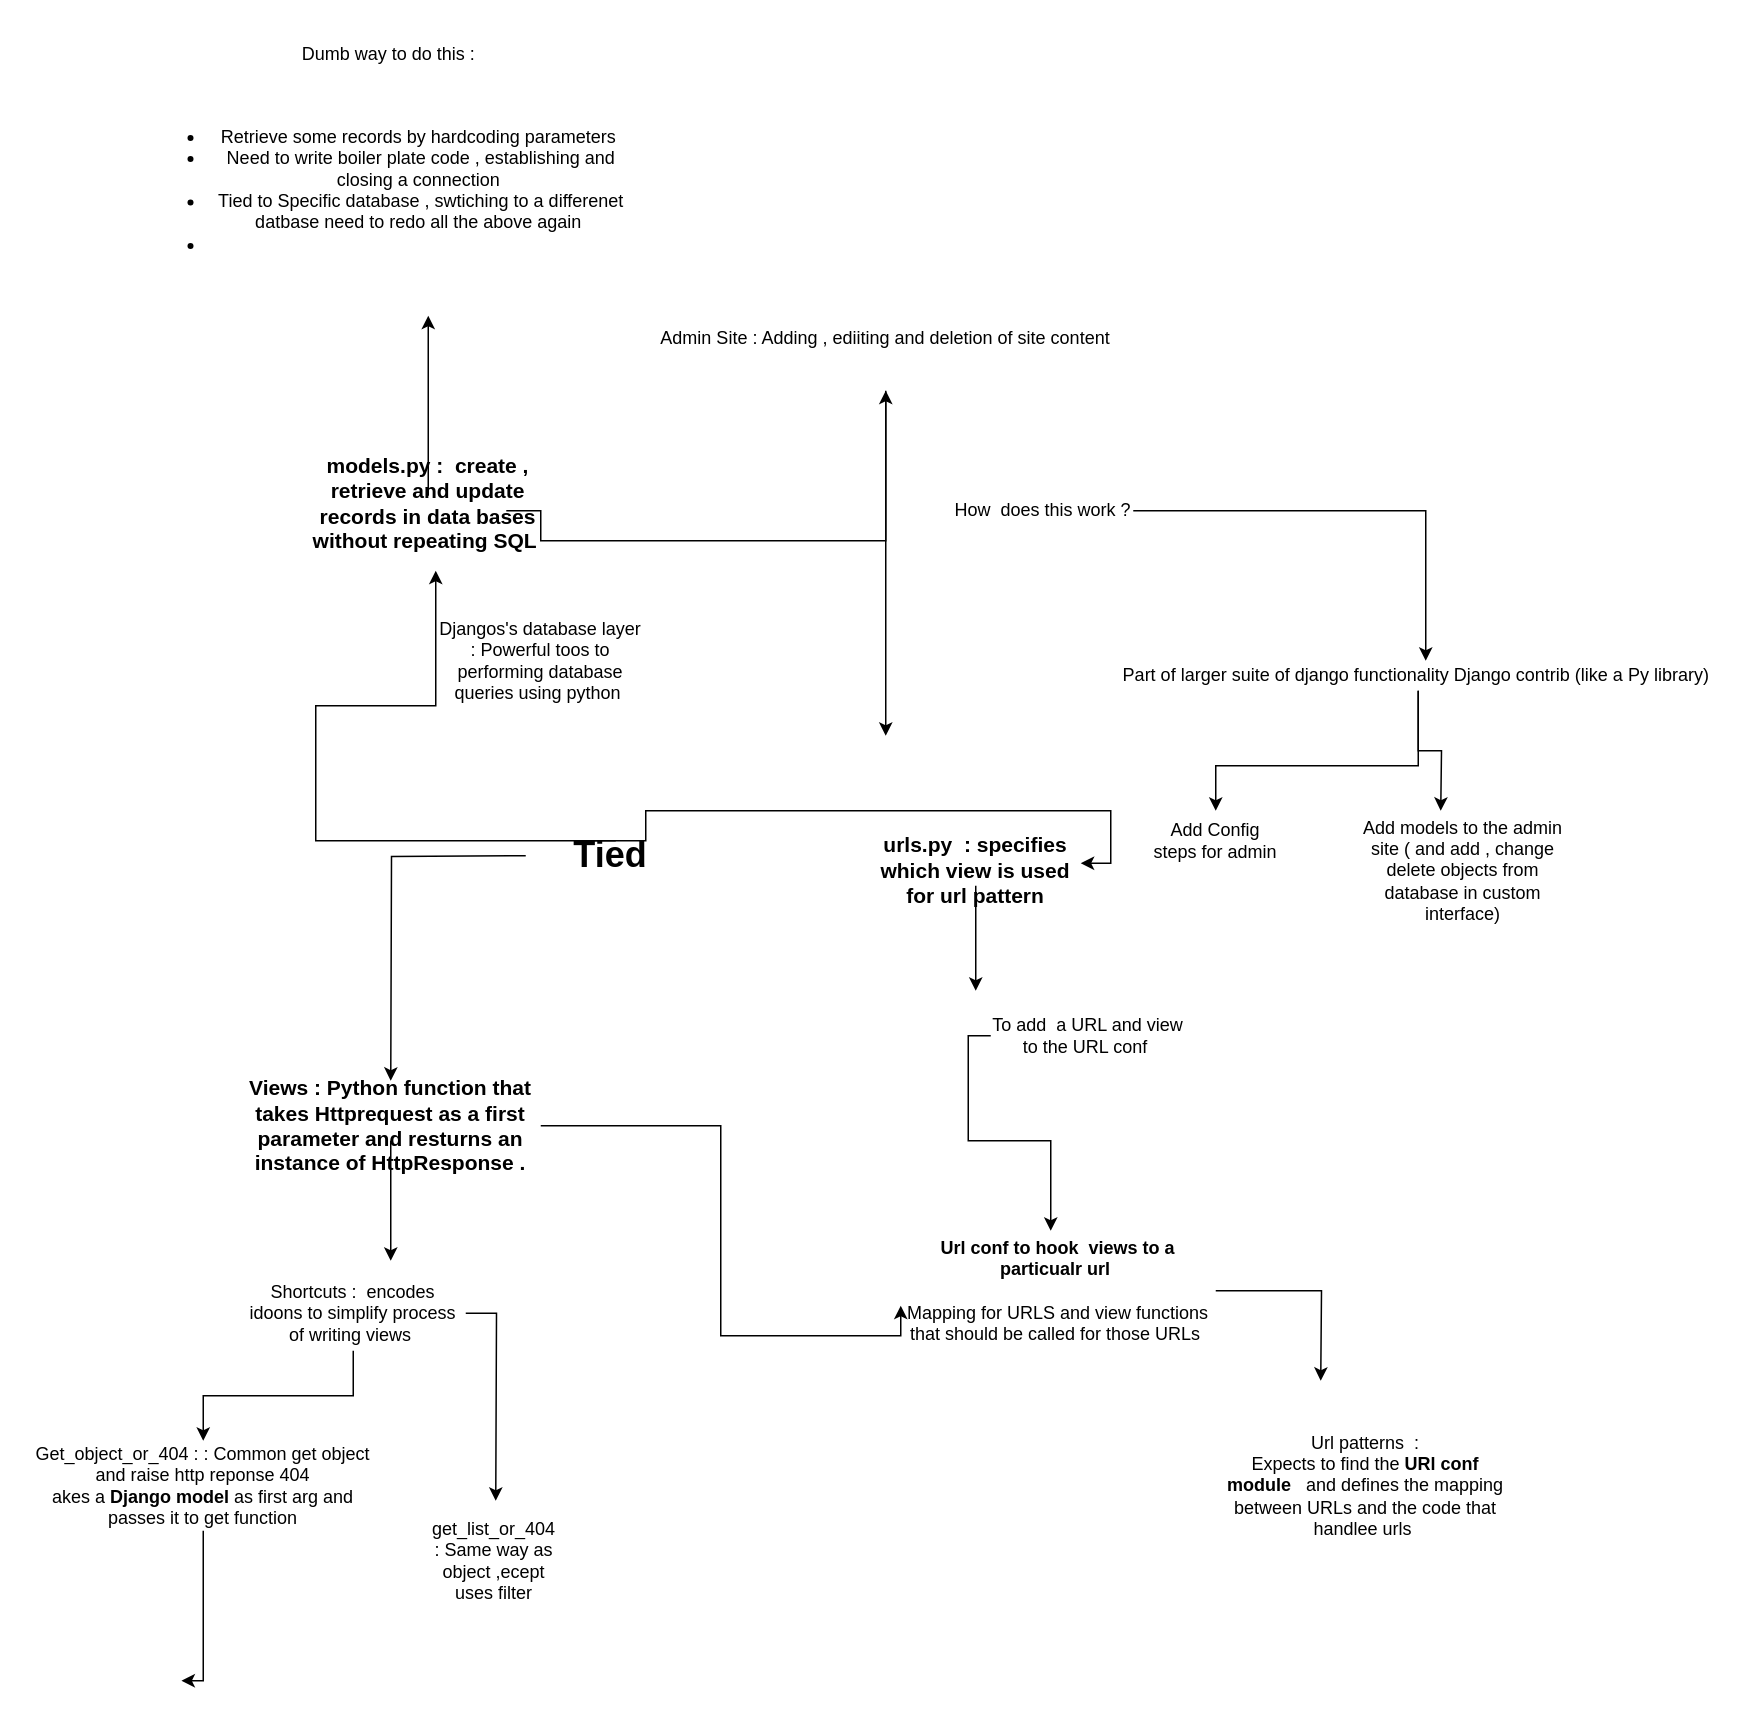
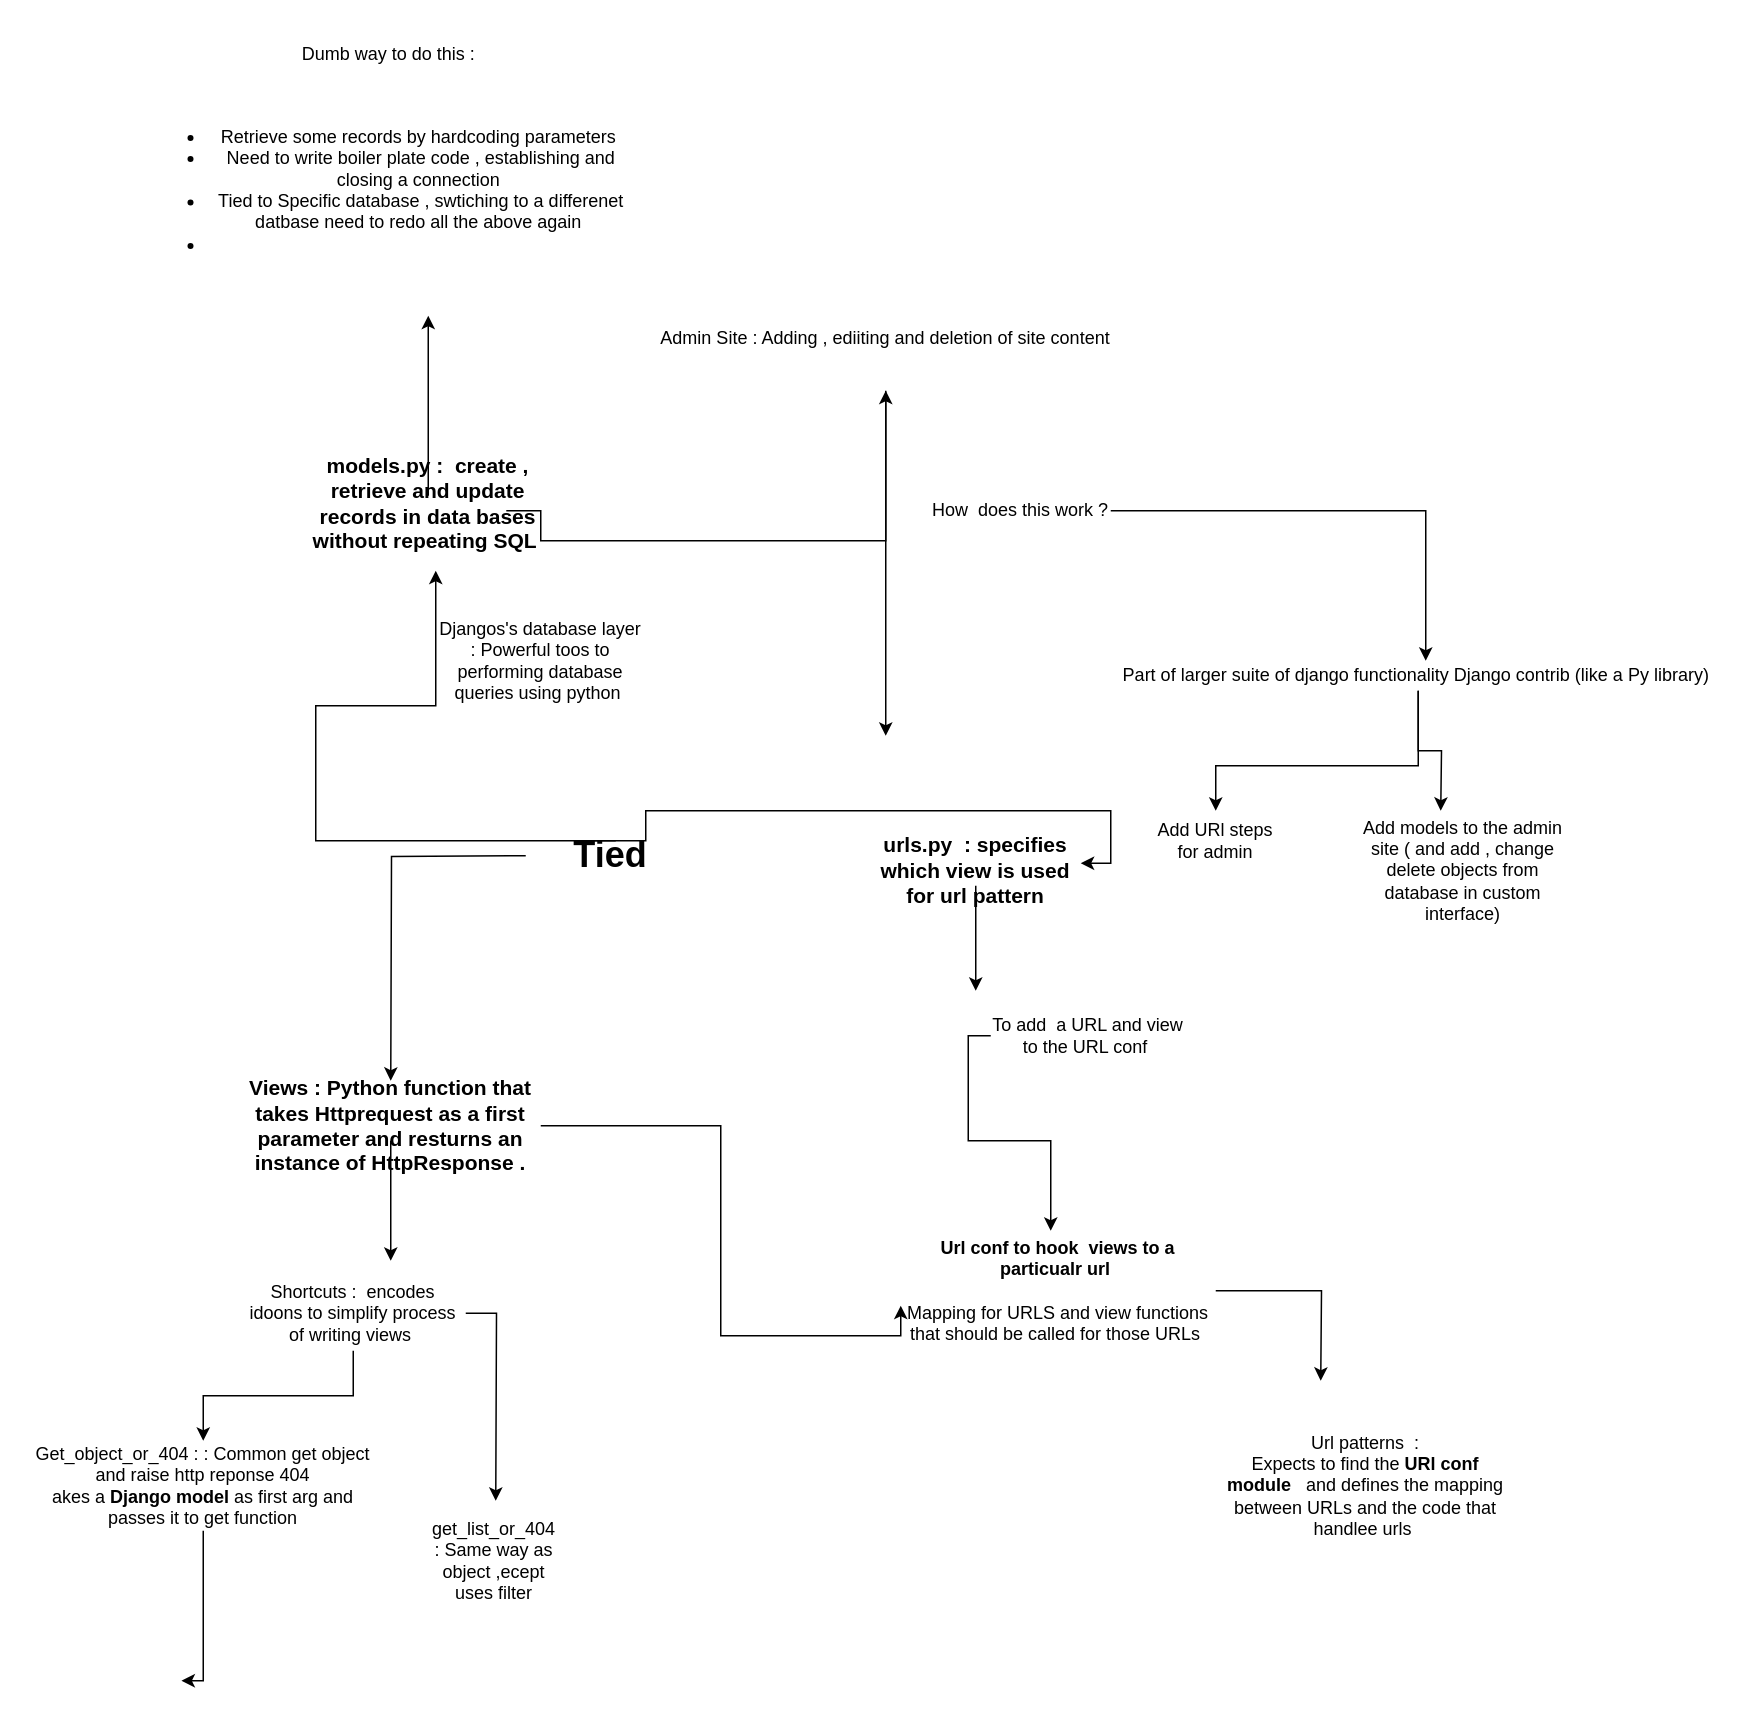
- <mxCell id="9" value="How&amp;nbsp; does this work ?" style="text;html=1;strokeColor=none;fillColor=none;align=center;verticalAlign=middle;whiteSpace=wrap;rounded=0;" parent="1" vertex="1"><mxGeometry x="635" y="330" width="120" height="20" as="geometry" /></mxCell>
+ <mxCell id="9" value="How&amp;nbsp; does this work ?" style="text;html=1;strokeColor=none;fillColor=none;align=center;verticalAlign=middle;whiteSpace=wrap;rounded=0;" parent="1" vertex="1"><mxGeometry x="620" y="330" width="120" height="20" as="geometry" /></mxCell>
- <mxCell id="13" value="Add Config steps for admin" style="text;html=1;strokeColor=none;fillColor=none;align=center;verticalAlign=middle;whiteSpace=wrap;rounded=0;" parent="1" vertex="1"><mxGeometry x="765" y="550" width="90" height="20" as="geometry" /></mxCell>
+ <mxCell id="13" value="Add URl steps for admin" style="text;html=1;strokeColor=none;fillColor=none;align=center;verticalAlign=middle;whiteSpace=wrap;rounded=0;" parent="1" vertex="1"><mxGeometry x="765" y="550" width="90" height="20" as="geometry" /></mxCell>
